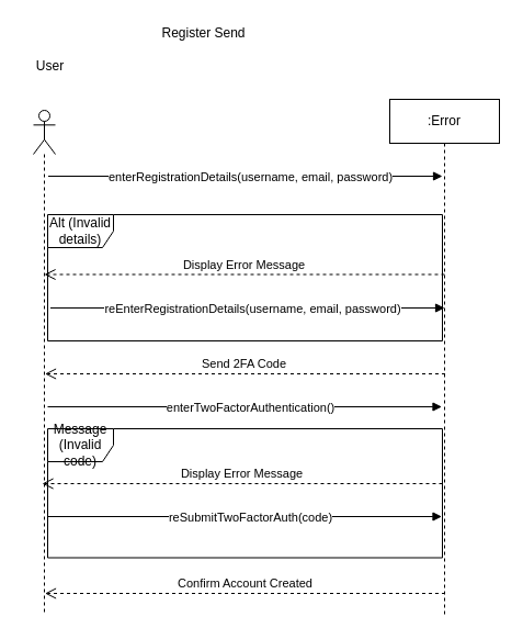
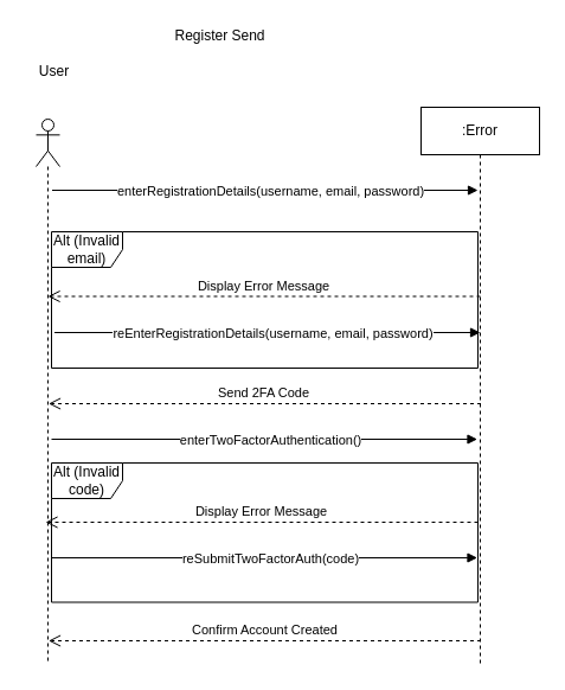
- <mxCell id="7" value="Alt (Invalid details)" style="shape=umlFrame;whiteSpace=wrap;html=1;" parent="1" vertex="1"><mxGeometry x="43" y="195" width="360" height="115" as="geometry" /></mxCell>
+ <mxCell id="7" value="Alt (Invalid email)" style="shape=umlFrame;whiteSpace=wrap;html=1;" parent="1" vertex="1"><mxGeometry x="43" y="195" width="360" height="115" as="geometry" /></mxCell>
- <mxCell id="15" value="Message (Invalid code)" style="shape=umlFrame;whiteSpace=wrap;html=1;" parent="1" vertex="1"><mxGeometry x="43" y="390" width="360" height="117.5" as="geometry" /></mxCell>
+ <mxCell id="15" value="Alt (Invalid code)" style="shape=umlFrame;whiteSpace=wrap;html=1;" parent="1" vertex="1"><mxGeometry x="43" y="390" width="360" height="117.5" as="geometry" /></mxCell>
